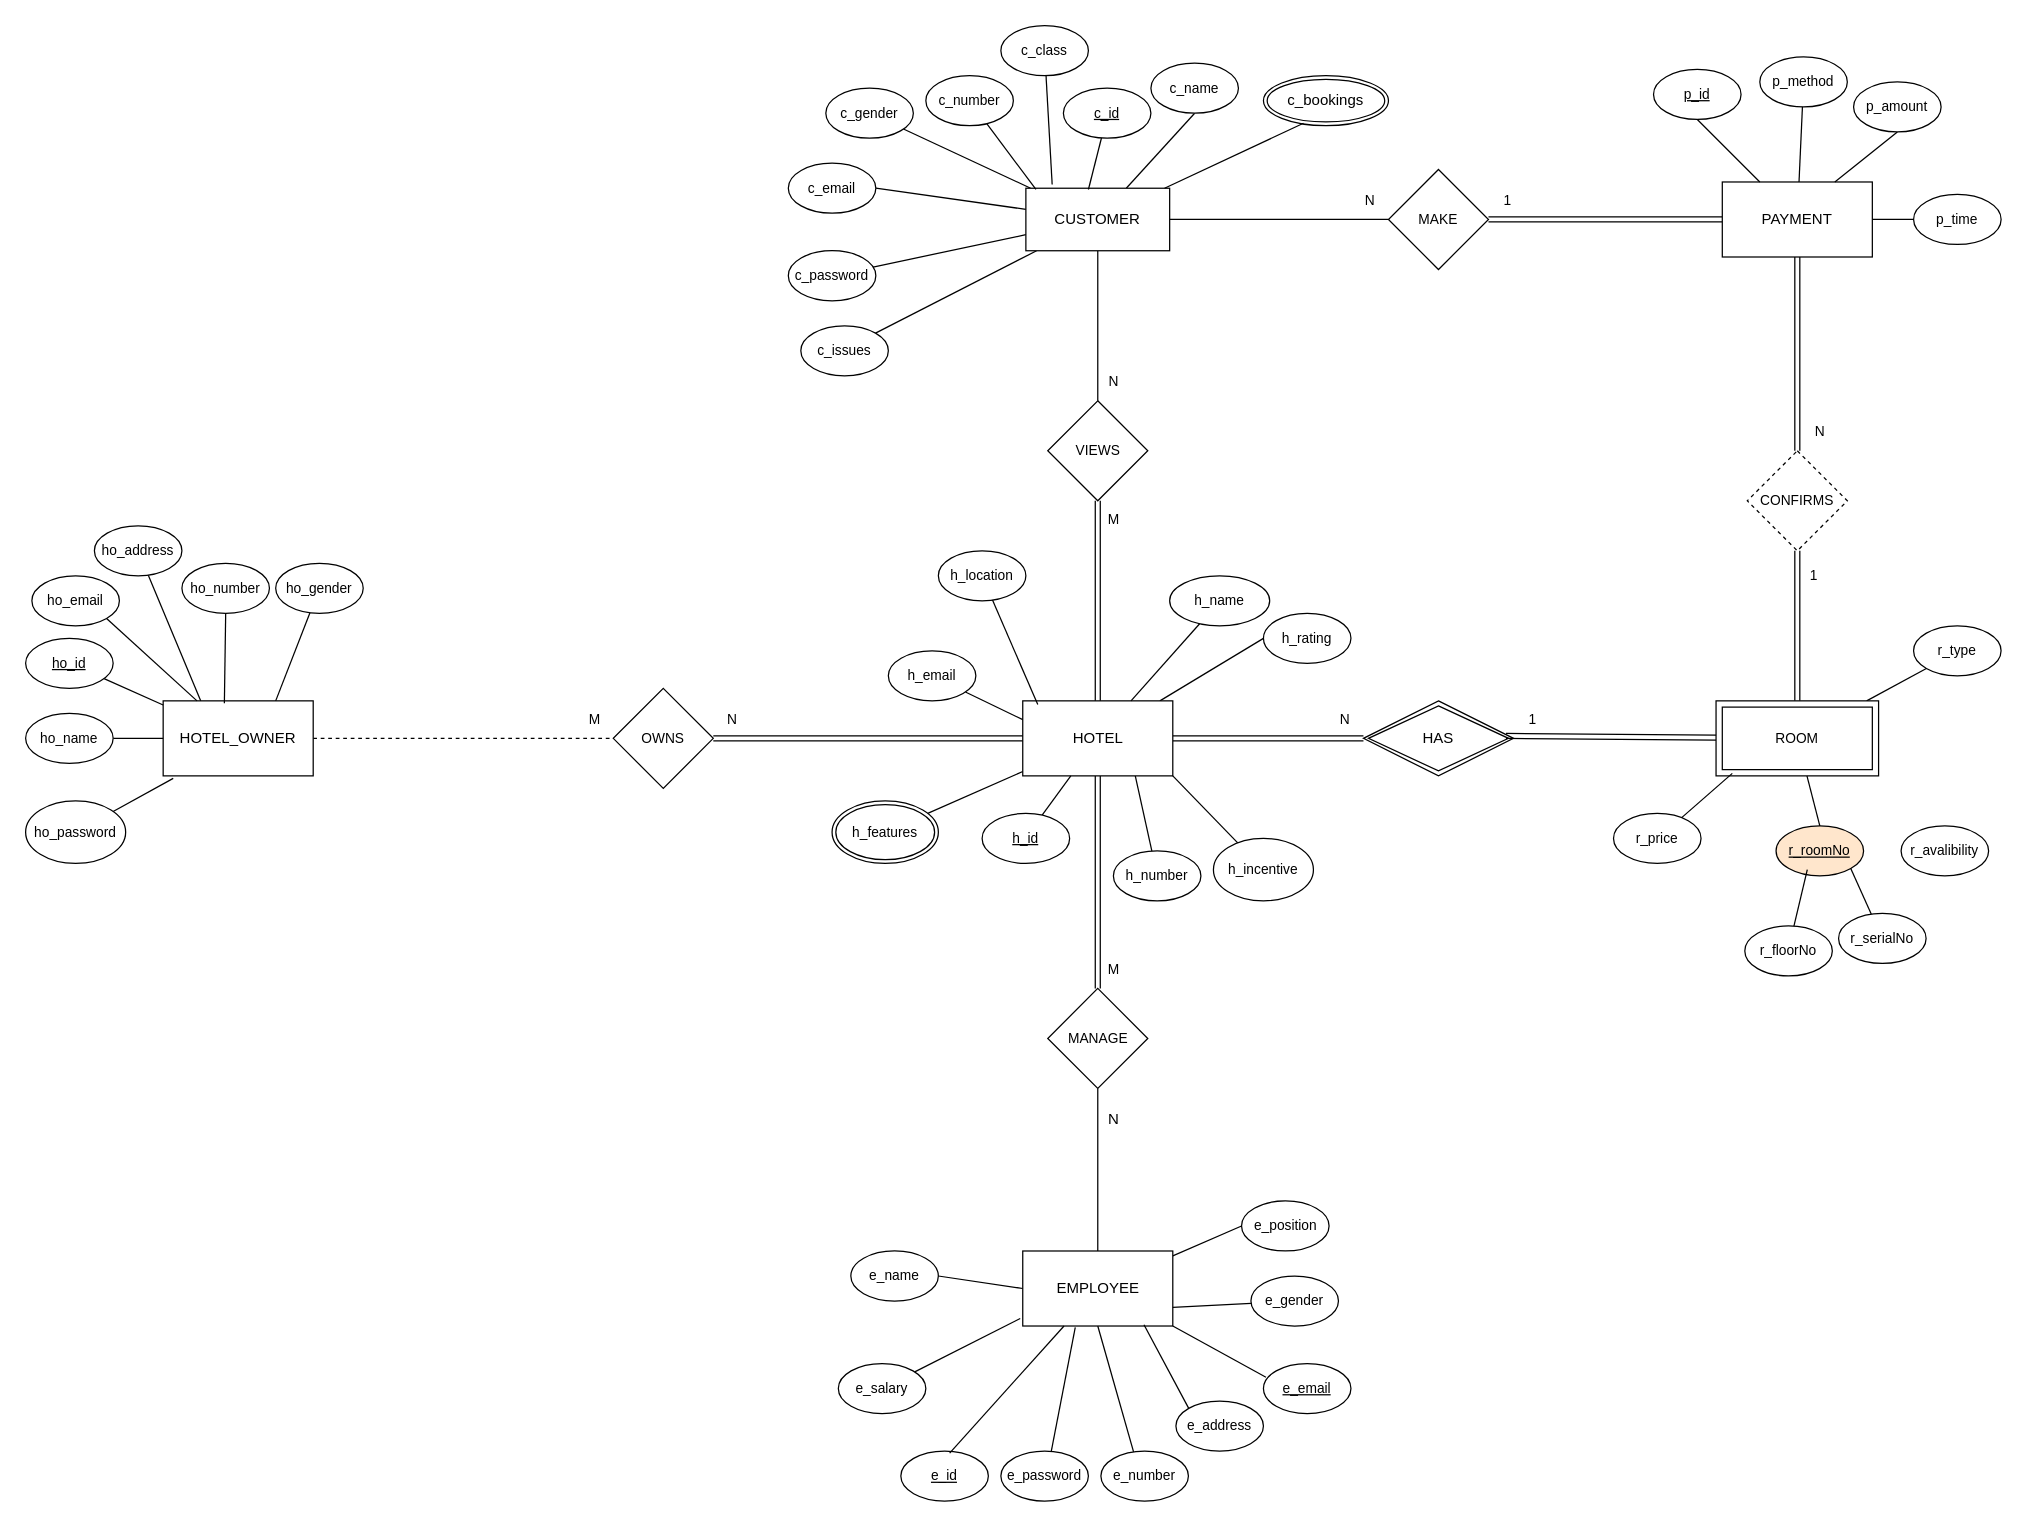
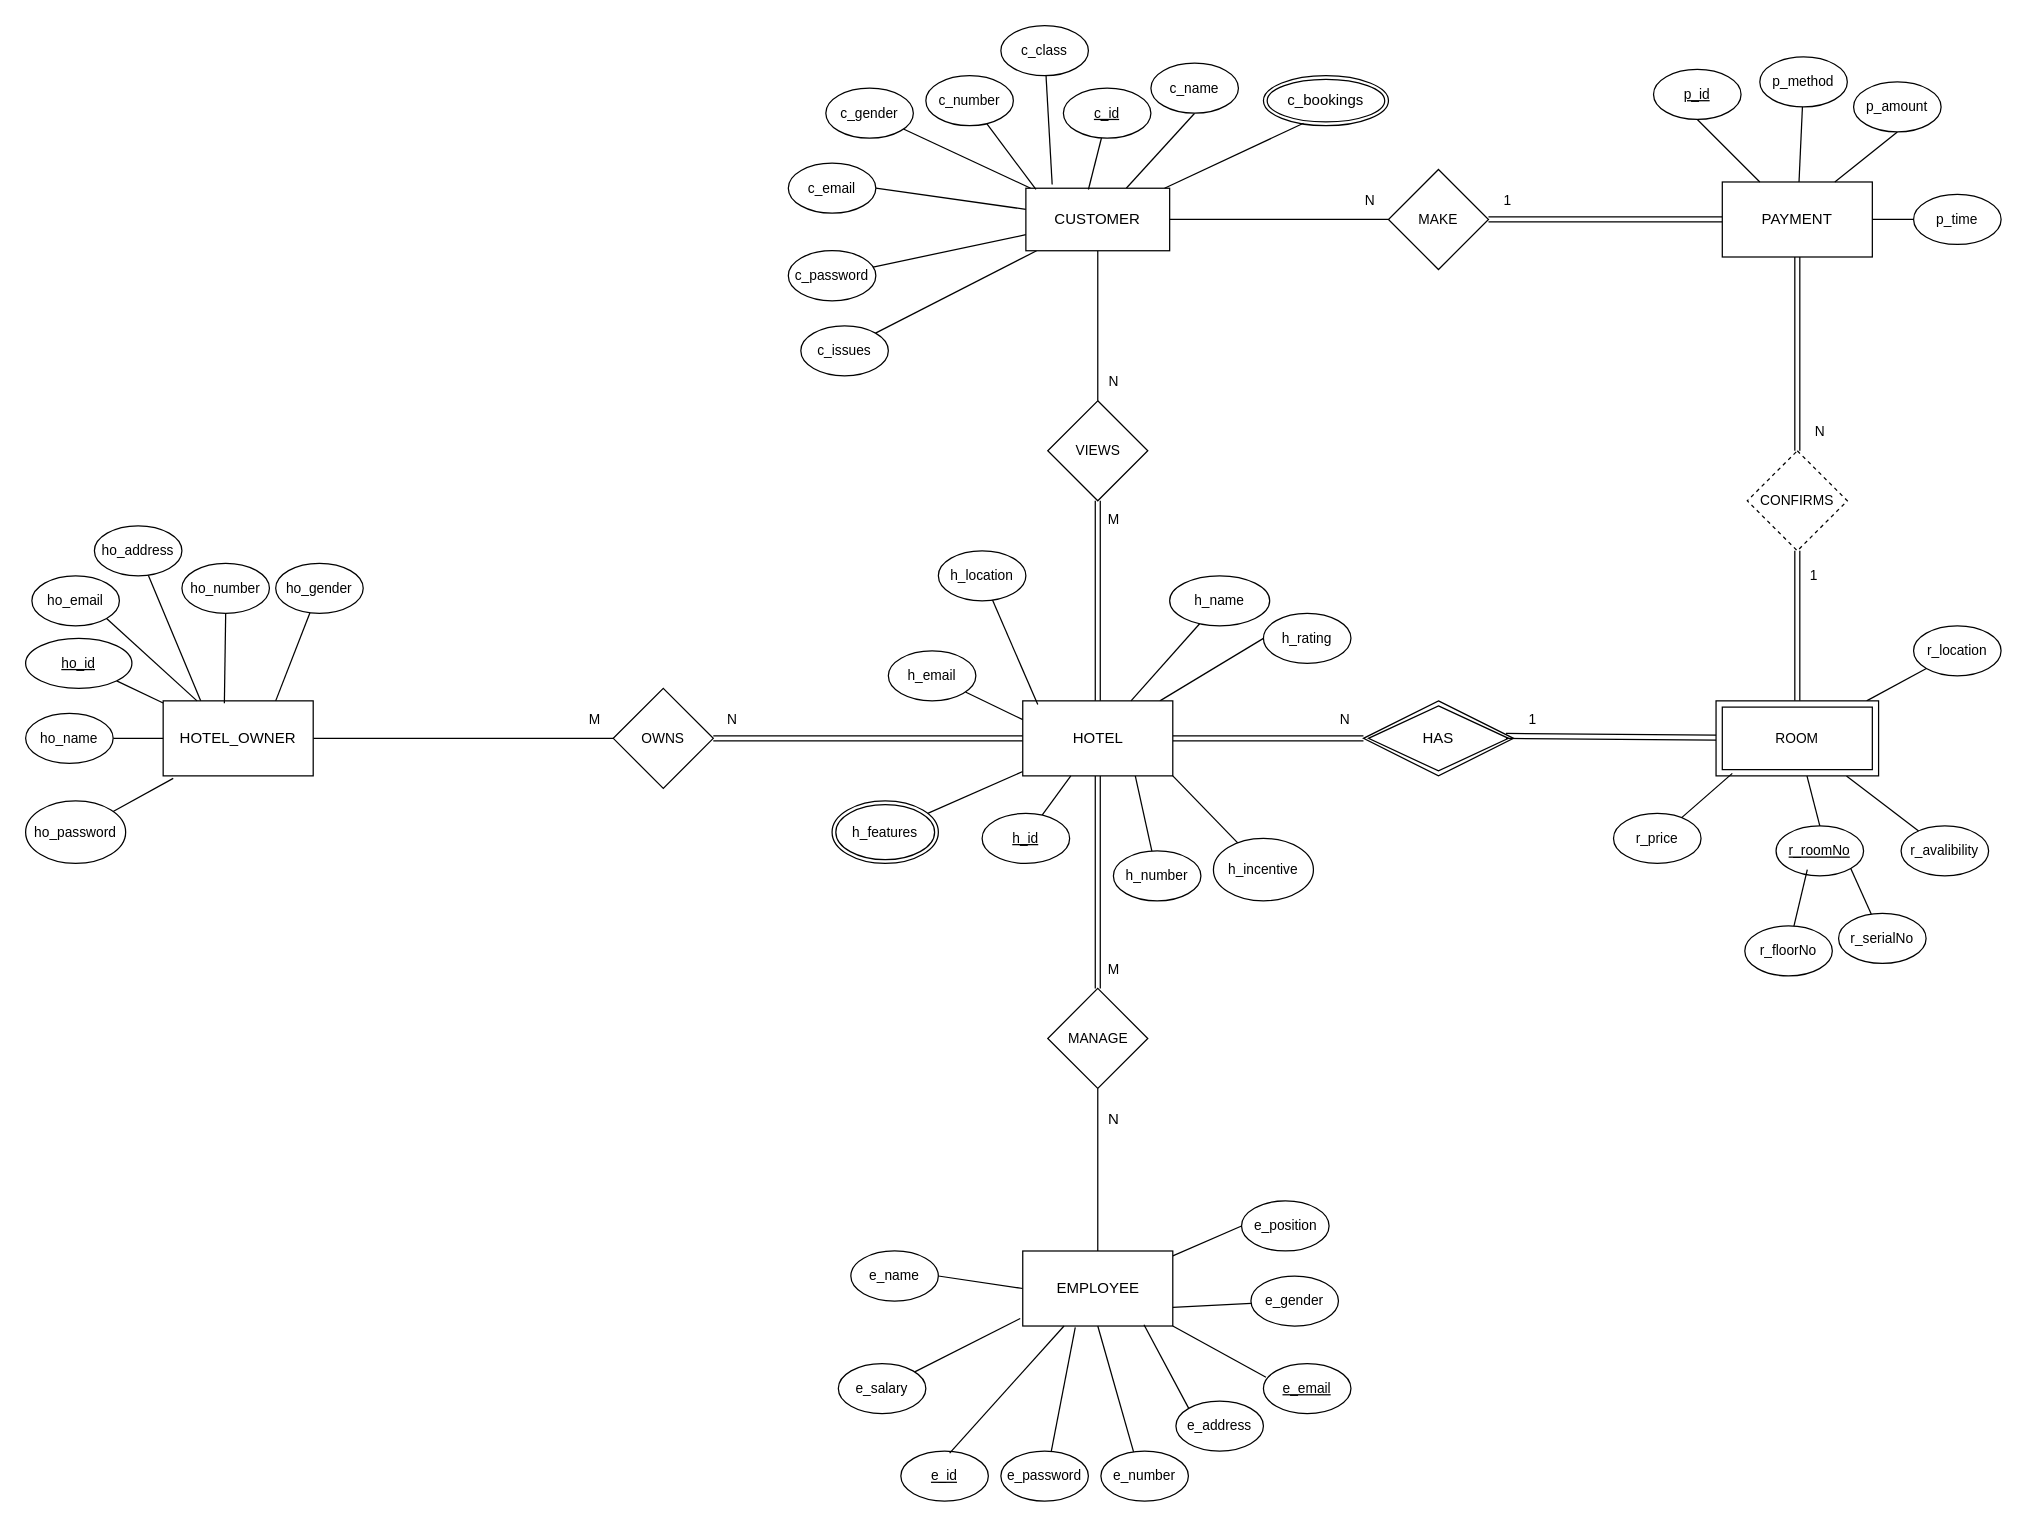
- <mxCell id="98" value="r_type" style="ellipse;whiteSpace=wrap;html=1;fontFamily=Helvetica;fontSize=11;fontColor=default;" vertex="1" parent="1"><mxGeometry x="1529.97" y="500" width="70" height="40" as="geometry" /></mxCell>
+ <mxCell id="98" value="r_location" style="ellipse;whiteSpace=wrap;html=1;fontFamily=Helvetica;fontSize=11;fontColor=default;" vertex="1" parent="1"><mxGeometry x="1529.97" y="500" width="70" height="40" as="geometry" /></mxCell>
- <mxCell id="16" value="&lt;u&gt;ho_id&lt;/u&gt;" style="ellipse;whiteSpace=wrap;html=1;fontFamily=Helvetica;fontSize=11;fontColor=default;" vertex="1" parent="1"><mxGeometry x="20" y="510" width="70" height="40" as="geometry" /></mxCell>
+ <mxCell id="16" value="&lt;u&gt;ho_id&lt;/u&gt;" style="ellipse;whiteSpace=wrap;html=1;fontFamily=Helvetica;fontSize=11;fontColor=default;" vertex="1" parent="1"><mxGeometry x="20" y="510" width="85" height="40" as="geometry" /></mxCell>
- <mxCell id="13" style="edgeStyle=none;rounded=1;orthogonalLoop=1;jettySize=auto;html=1;exitX=1;exitY=0.5;exitDx=0;exitDy=0;labelBackgroundColor=default;strokeColor=default;strokeWidth=1;align=center;verticalAlign=middle;fontFamily=Helvetica;fontSize=11;fontColor=default;endArrow=none;endFill=0;dashed=1;" edge="1" parent="1" source="14" target="46"><mxGeometry relative="1" as="geometry" /></mxCell>
+ <mxCell id="13" style="edgeStyle=none;rounded=1;orthogonalLoop=1;jettySize=auto;html=1;exitX=1;exitY=0.5;exitDx=0;exitDy=0;labelBackgroundColor=default;strokeColor=default;strokeWidth=1;align=center;verticalAlign=middle;fontFamily=Helvetica;fontSize=11;fontColor=default;endArrow=none;endFill=0;" edge="1" parent="1" source="14" target="46"><mxGeometry relative="1" as="geometry" /></mxCell>
+ <mxCell id="104" style="rounded=0;orthogonalLoop=1;jettySize=auto;html=1;endArrow=none;endFill=0;" edge="1" parent="1" source="105" target="97"><mxGeometry relative="1" as="geometry" /></mxCell>
- <mxCell id="92" value="&lt;u&gt;r_roomNo&lt;/u&gt;" style="ellipse;whiteSpace=wrap;html=1;fontFamily=Helvetica;fontSize=11;fontColor=default;fillColor=#ffe6cc;" vertex="1" parent="1"><mxGeometry x="1420" y="660" width="70" height="40" as="geometry" /></mxCell>
+ <mxCell id="92" value="&lt;u&gt;r_roomNo&lt;/u&gt;" style="ellipse;whiteSpace=wrap;html=1;fontFamily=Helvetica;fontSize=11;fontColor=default;" vertex="1" parent="1"><mxGeometry x="1420" y="660" width="70" height="40" as="geometry" /></mxCell>
